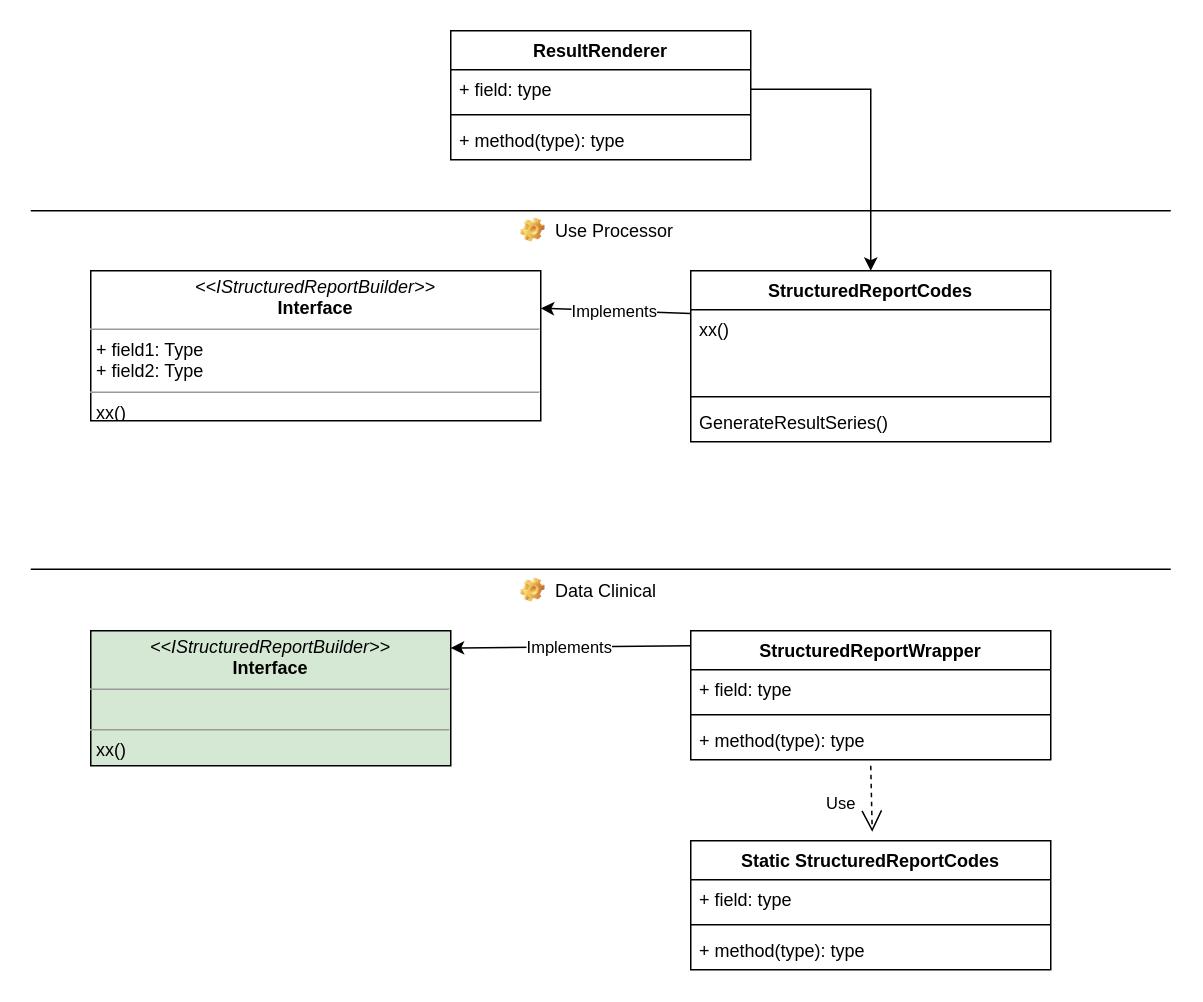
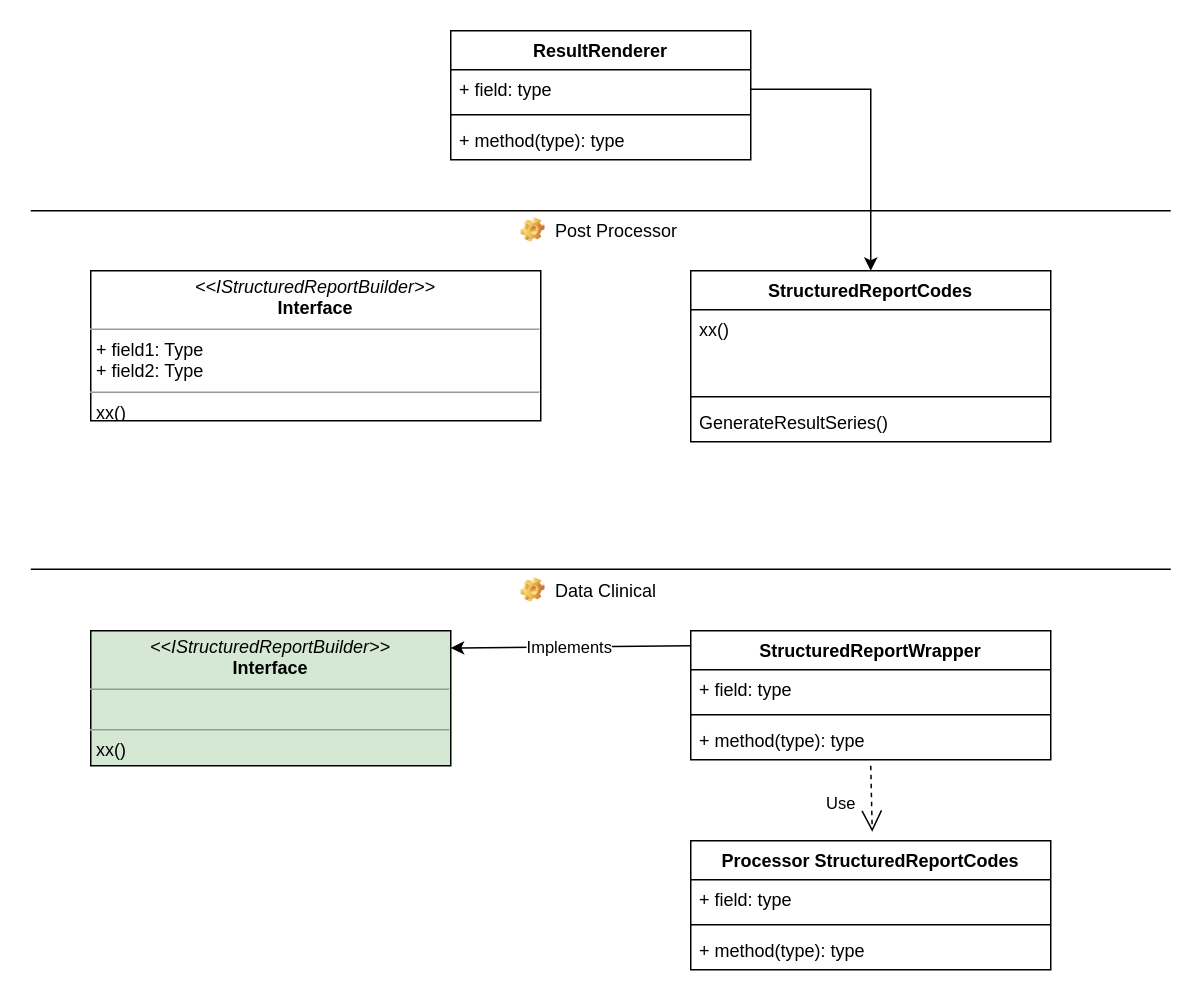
- <mxCell id="3" value="Use Processor" style="label;fontStyle=0;strokeColor=none;fillColor=none;align=left;verticalAlign=top;overflow=hidden;spacingLeft=28;spacingRight=4;rotatable=0;points=[[0,0.5],[1,0.5]];portConstraint=eastwest;imageWidth=16;imageHeight=16;image=img/clipart/Gear_128x128.png" parent="1" vertex="1"><mxGeometry x="340" y="140" width="120" height="26" as="geometry" /></mxCell>
+ <mxCell id="3" value="Post Processor" style="label;fontStyle=0;strokeColor=none;fillColor=none;align=left;verticalAlign=top;overflow=hidden;spacingLeft=28;spacingRight=4;rotatable=0;points=[[0,0.5],[1,0.5]];portConstraint=eastwest;imageWidth=16;imageHeight=16;image=img/clipart/Gear_128x128.png" parent="1" vertex="1"><mxGeometry x="340" y="140" width="120" height="26" as="geometry" /></mxCell>
- <mxCell id="8" value="" style="endArrow=classic;html=1;entryX=1;entryY=0.25;entryDx=0;entryDy=0;exitX=0;exitY=0.25;exitDx=0;exitDy=0;" edge="1" parent="1" source="18" target="4"><mxGeometry relative="1" as="geometry"><mxPoint x="390" y="300" as="sourcePoint" /><mxPoint x="490" y="300" as="targetPoint" /><Array as="points" /></mxGeometry></mxCell>
- <mxCell id="9" value="Implements" style="edgeLabel;resizable=0;html=1;align=center;verticalAlign=middle;" connectable="0" vertex="1" parent="8"><mxGeometry relative="1" as="geometry"><mxPoint x="-2" as="offset" /></mxGeometry></mxCell>
- <mxCell id="22" value="Static StructuredReportCodes" style="swimlane;fontStyle=1;align=center;verticalAlign=top;childLayout=stackLayout;horizontal=1;startSize=26;horizontalStack=0;resizeParent=1;resizeParentMax=0;resizeLast=0;collapsible=1;marginBottom=0;" parent="1" vertex="1"><mxGeometry x="460" y="560" width="240" height="86" as="geometry"><mxRectangle x="480" y="600" width="220" height="26" as="alternateBounds" /></mxGeometry></mxCell>
+ <mxCell id="22" value="Processor StructuredReportCodes" style="swimlane;fontStyle=1;align=center;verticalAlign=top;childLayout=stackLayout;horizontal=1;startSize=26;horizontalStack=0;resizeParent=1;resizeParentMax=0;resizeLast=0;collapsible=1;marginBottom=0;" parent="1" vertex="1"><mxGeometry x="460" y="560" width="240" height="86" as="geometry"><mxRectangle x="480" y="600" width="220" height="26" as="alternateBounds" /></mxGeometry></mxCell>
